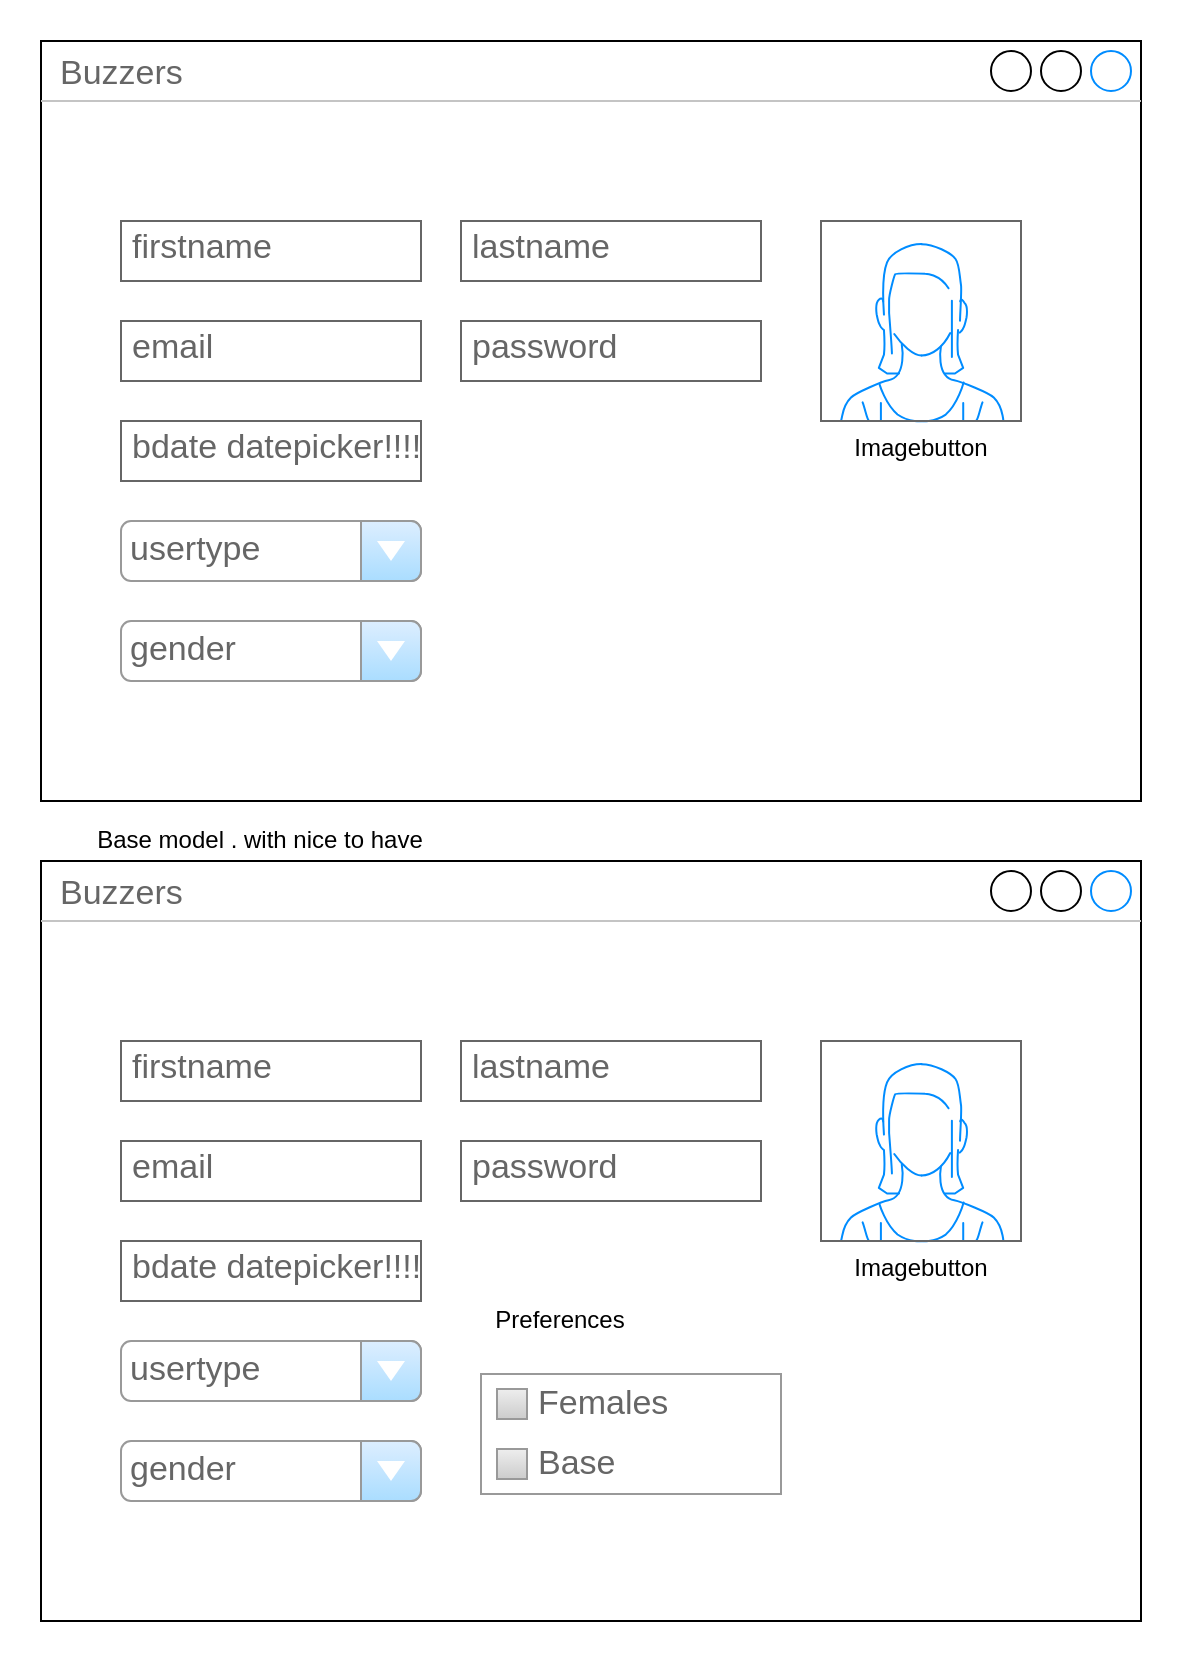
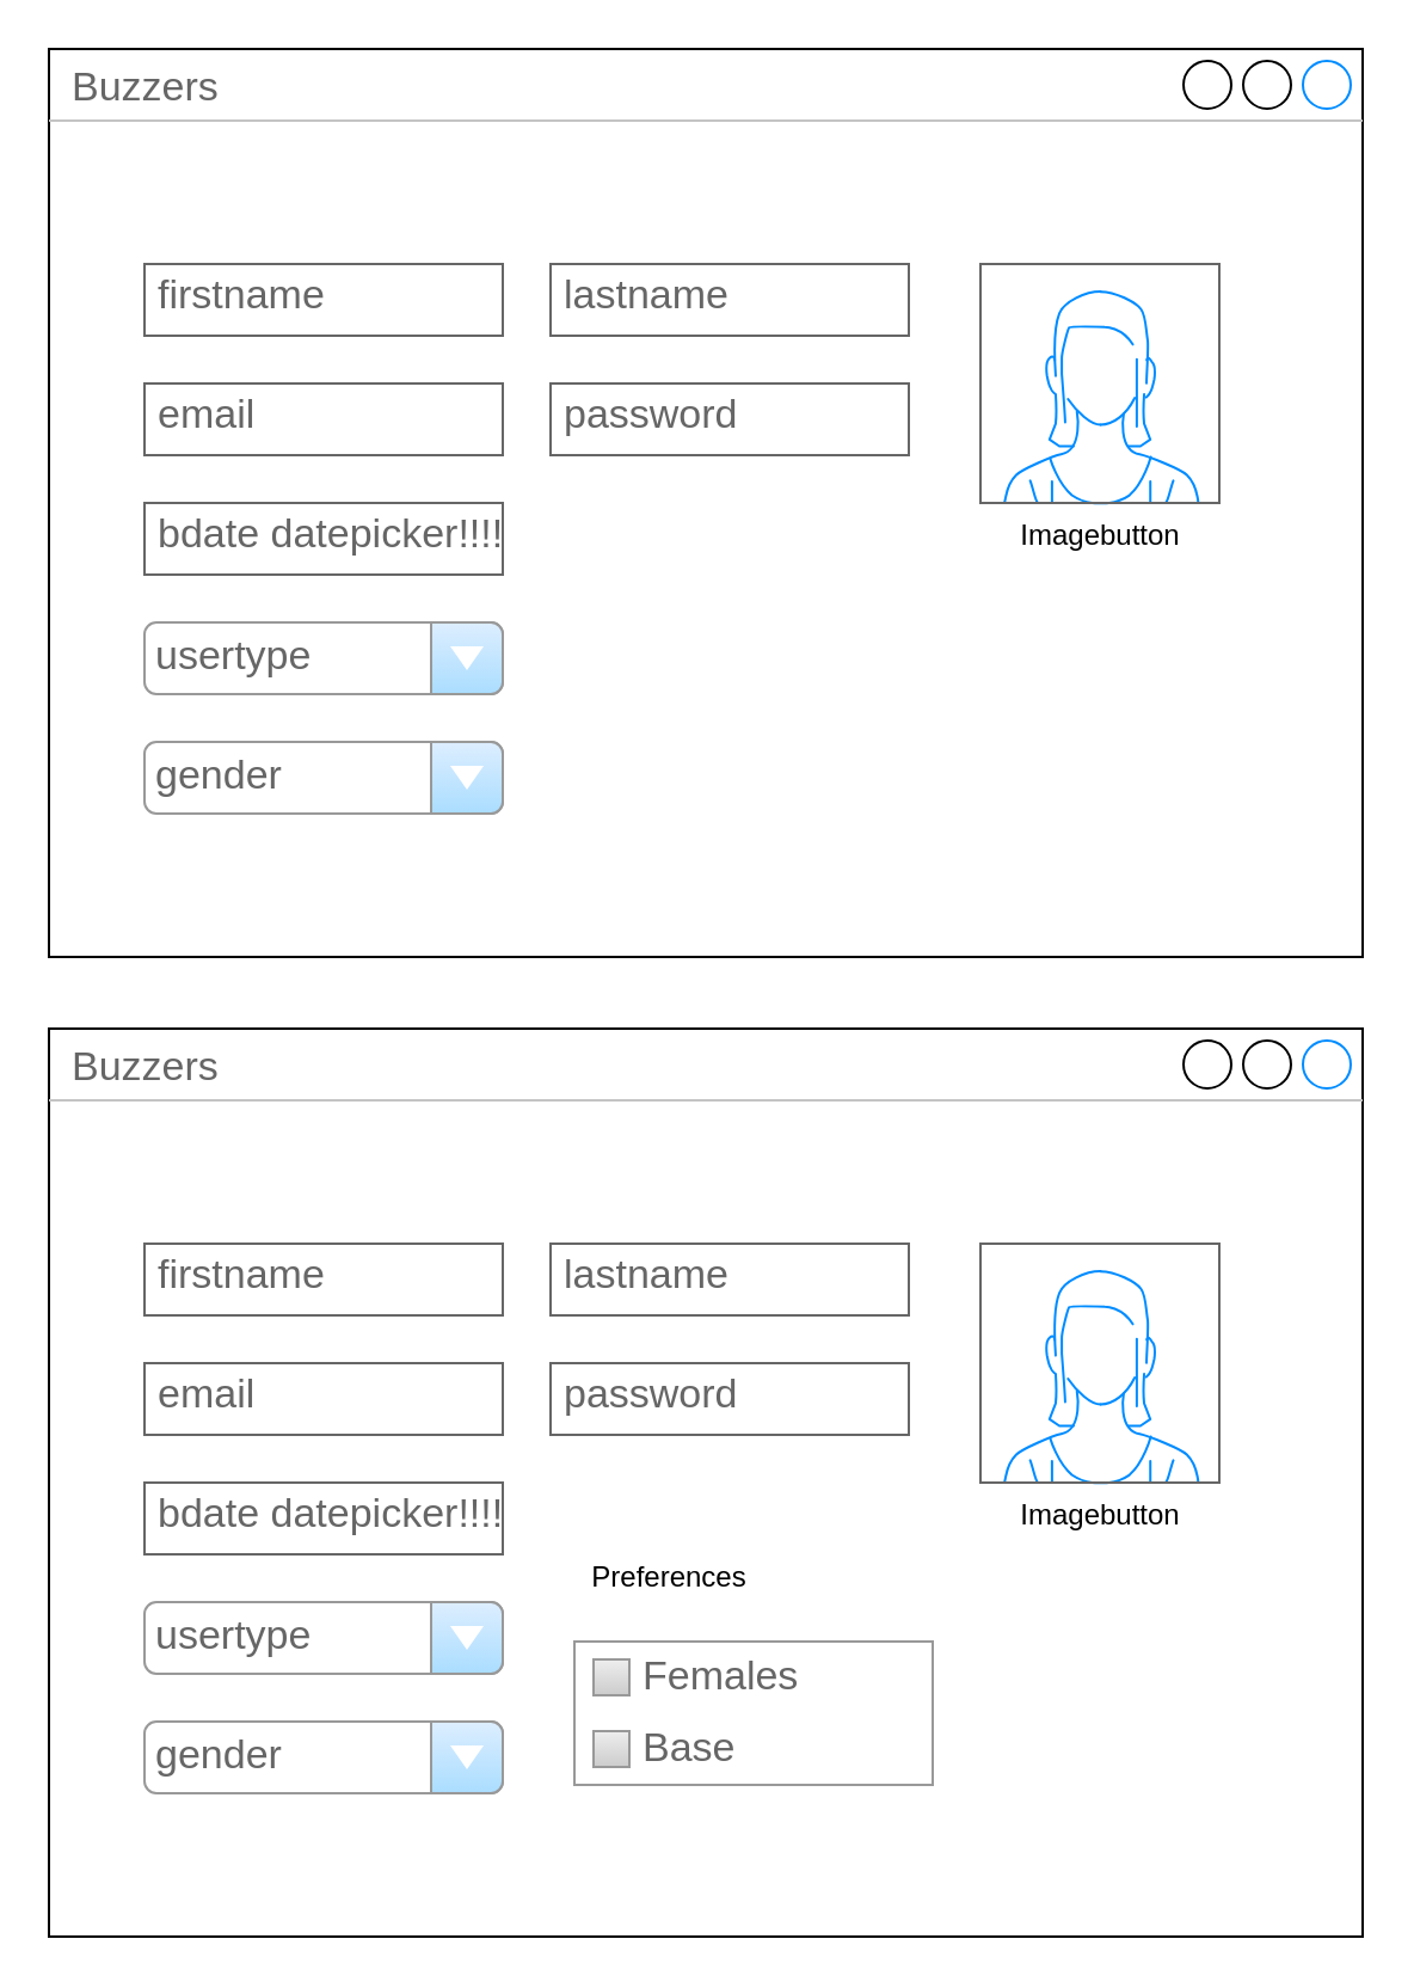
- <mxCell id="11" value="Base model . with nice to have" style="text;html=1;strokeColor=none;fillColor=none;align=center;verticalAlign=middle;whiteSpace=wrap;rounded=0;" vertex="1" parent="1"><mxGeometry x="20" y="410" width="220" height="20" as="geometry" /></mxCell>
